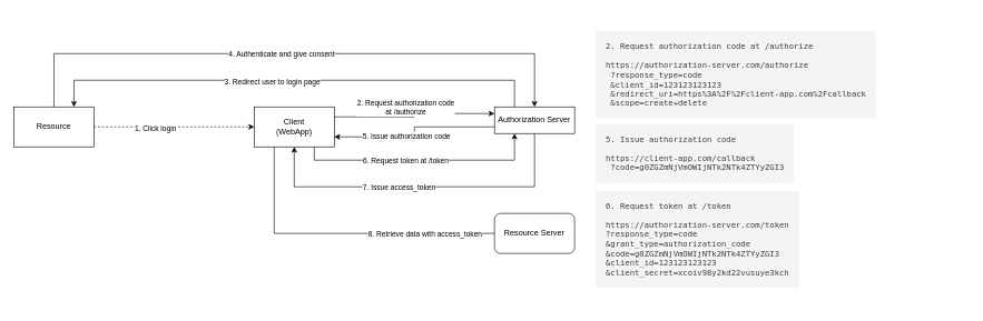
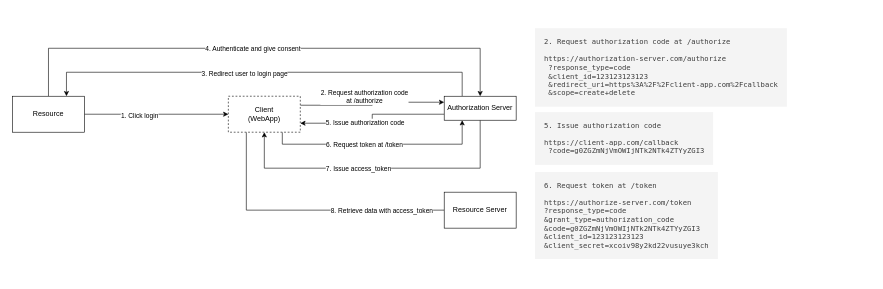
- <mxCell id="17" style="edgeStyle=orthogonalEdgeStyle;rounded=0;orthogonalLoop=1;jettySize=auto;html=1;entryX=0;entryY=0.5;entryDx=0;entryDy=0;dashed=1;" edge="1" parent="1" source="21" target="8"><mxGeometry relative="1" as="geometry" /></mxCell>
+ <mxCell id="17" style="edgeStyle=orthogonalEdgeStyle;rounded=0;orthogonalLoop=1;jettySize=auto;html=1;entryX=0;entryY=0.5;entryDx=0;entryDy=0;" edge="1" parent="1" source="21" target="8"><mxGeometry relative="1" as="geometry" /></mxCell>
- <mxCell id="8" value="Client&lt;br&gt;(WebApp)" style="rounded=0;whiteSpace=wrap;html=1;" vertex="1" parent="1"><mxGeometry x="380" y="160" width="120" height="60" as="geometry" /></mxCell>
+ <mxCell id="8" value="Client&lt;br&gt;(WebApp)" style="rounded=0;whiteSpace=wrap;html=1;dashed=1;" vertex="1" parent="1"><mxGeometry x="380" y="160" width="120" height="60" as="geometry" /></mxCell>
- <mxCell id="24" value="&lt;pre style=&quot;box-sizing: border-box; overflow: auto; margin: 20px 0px; display: block; padding: 15px; background: rgb(244, 244, 244); orphans: 2; text-align: start; text-indent: 0px; widows: 2; text-decoration-thickness: initial; text-decoration-style: initial; text-decoration-color: initial;&quot; class=&quot;highlight&quot;&gt;&lt;code style=&quot;box-sizing: border-box; display: inline-block; background: none; padding: 0px;&quot;&gt;&lt;font style=&quot;font-size: 12px;&quot; color=&quot;#3d3d3d&quot;&gt;&lt;font style=&quot;font-size: 12px;&quot; face=&quot;monospace, monospace&quot;&gt;&lt;span style=&quot;font-size: 1em;&quot;&gt;6. Request token at /token&lt;br&gt;&lt;br&gt;&lt;/span&gt;&lt;span style=&quot;&quot;&gt;https://authorization-server.com/token&lt;br&gt;?response_type=code&lt;br&gt;&amp;amp;grant_type=authorization_code&lt;br&gt;&amp;amp;code=g0ZGZmNjVmOWIjNTk2NTk4ZTYyZGI3&lt;br&gt;&amp;amp;client_id=123123123123&lt;br&gt;&amp;amp;client_secret=xcoiv98y2kd22vusuye3kch&lt;/span&gt;&lt;/font&gt;&lt;span style=&quot;font-size: 1em; font-family: monospace, monospace;&quot;&gt;&lt;br&gt;&lt;/span&gt;&lt;/font&gt;&lt;/code&gt;&lt;/pre&gt;" style="text;whiteSpace=wrap;html=1;" vertex="1" parent="1"><mxGeometry x="890" y="260" width="430" height="200" as="geometry" /></mxCell>
+ <mxCell id="24" value="&lt;pre style=&quot;box-sizing: border-box; overflow: auto; margin: 20px 0px; display: block; padding: 15px; background: rgb(244, 244, 244); orphans: 2; text-align: start; text-indent: 0px; widows: 2; text-decoration-thickness: initial; text-decoration-style: initial; text-decoration-color: initial;&quot; class=&quot;highlight&quot;&gt;&lt;code style=&quot;box-sizing: border-box; display: inline-block; background: none; padding: 0px;&quot;&gt;&lt;font style=&quot;font-size: 12px;&quot; color=&quot;#3d3d3d&quot;&gt;&lt;font style=&quot;font-size: 12px;&quot; face=&quot;monospace, monospace&quot;&gt;&lt;span style=&quot;font-size: 1em;&quot;&gt;6. Request token at /token&lt;br&gt;&lt;br&gt;&lt;/span&gt;&lt;span style=&quot;&quot;&gt;https://authorize-server.com/token&lt;br&gt;?response_type=code&lt;br&gt;&amp;amp;grant_type=authorization_code&lt;br&gt;&amp;amp;code=g0ZGZmNjVmOWIjNTk2NTk4ZTYyZGI3&lt;br&gt;&amp;amp;client_id=123123123123&lt;br&gt;&amp;amp;client_secret=xcoiv98y2kd22vusuye3kch&lt;/span&gt;&lt;/font&gt;&lt;span style=&quot;font-size: 1em; font-family: monospace, monospace;&quot;&gt;&lt;br&gt;&lt;/span&gt;&lt;/font&gt;&lt;/code&gt;&lt;/pre&gt;" style="text;whiteSpace=wrap;html=1;" vertex="1" parent="1"><mxGeometry x="890" y="260" width="430" height="200" as="geometry" /></mxCell>
- <mxCell id="16" value="Resource Server" style="whiteSpace=wrap;html=1;rounded=1;" vertex="1" parent="1"><mxGeometry x="740" y="320" width="120" height="60" as="geometry" /></mxCell>
+ <mxCell id="16" value="Resource Server" style="rounded=0;whiteSpace=wrap;html=1;" vertex="1" parent="1"><mxGeometry x="740" y="320" width="120" height="60" as="geometry" /></mxCell>
